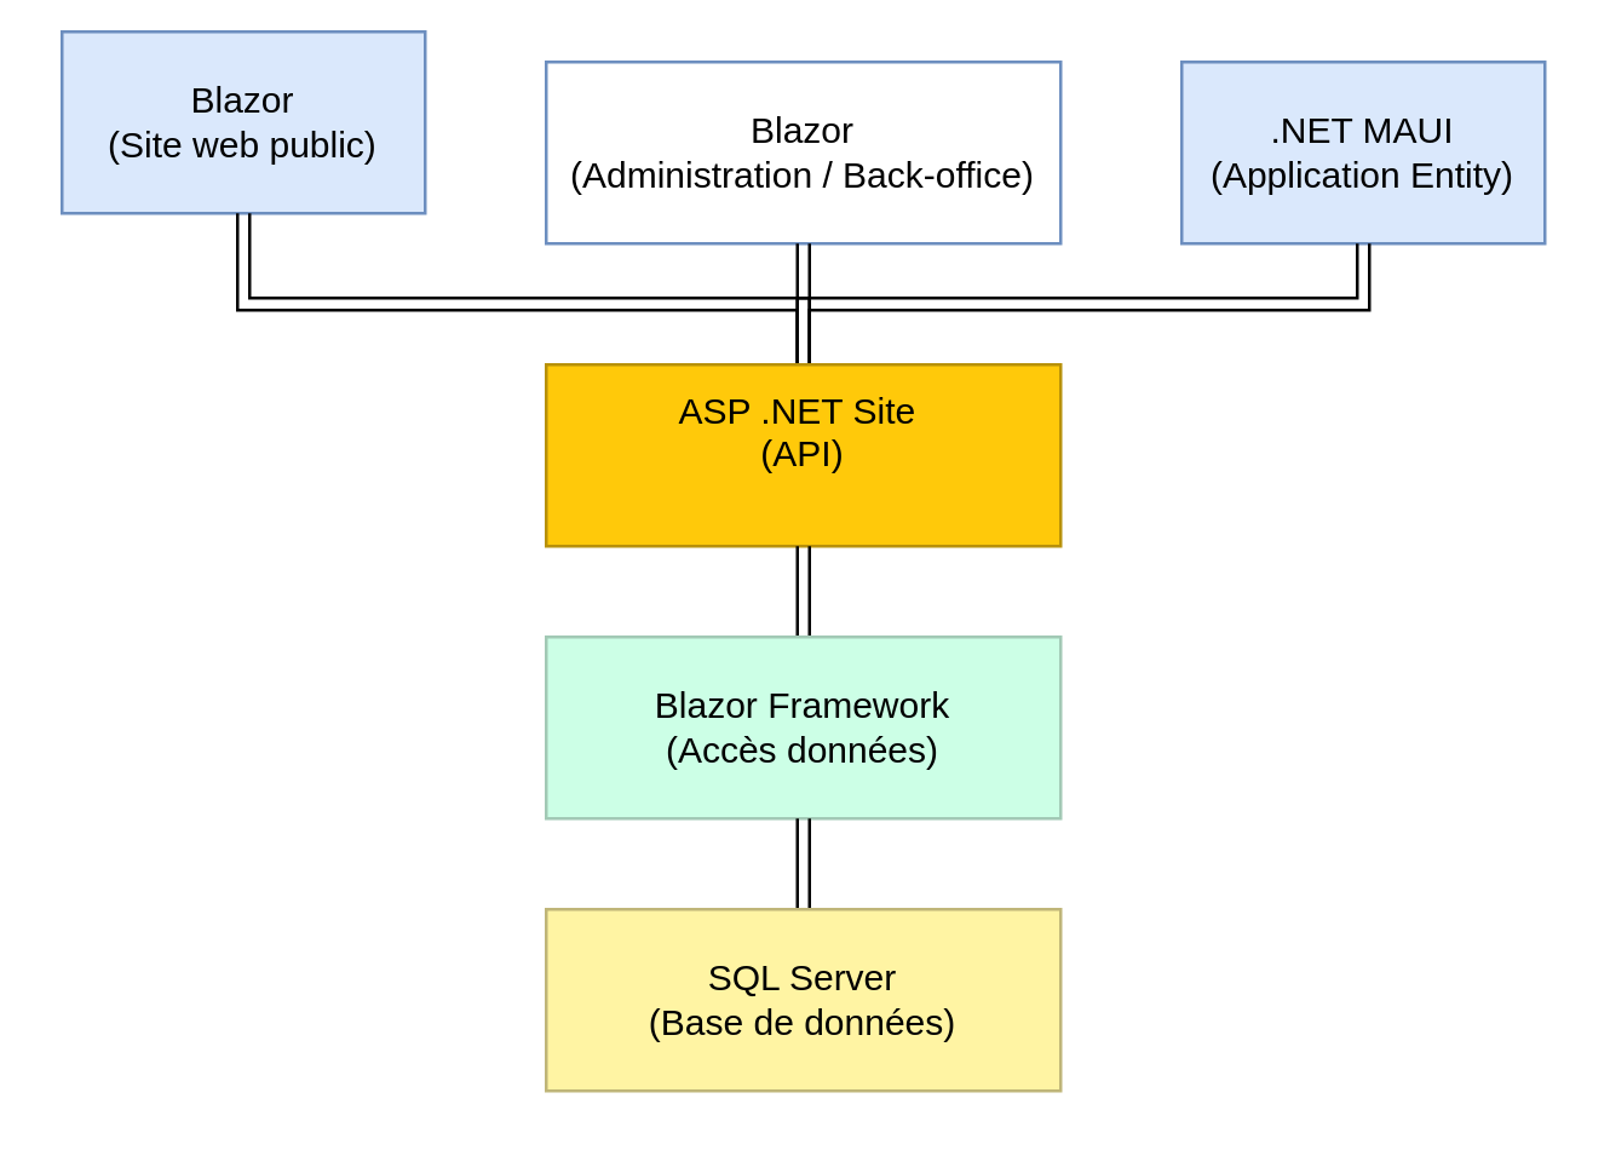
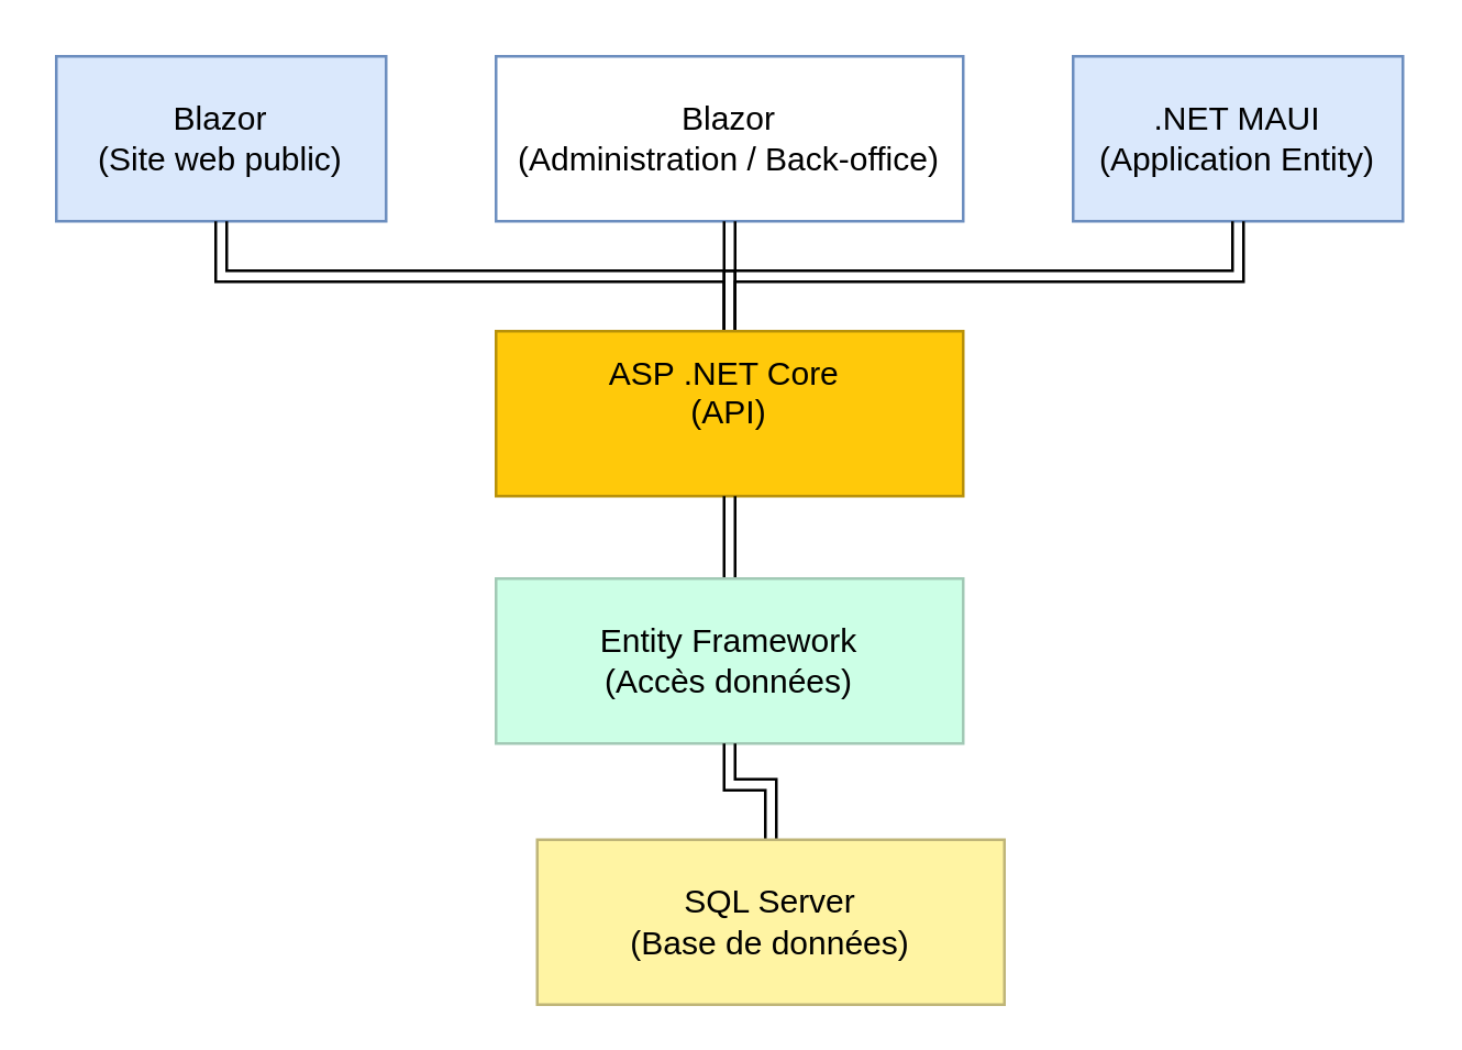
- <mxCell id="2" value="&lt;div&gt;Blazor&lt;/div&gt;&lt;div&gt;(Site web public)&lt;/div&gt;" style="rounded=0;whiteSpace=wrap;html=1;fillColor=#dae8fc;strokeColor=#6c8ebf;" vertex="1" parent="1"><mxGeometry x="20" y="10" width="120" height="60" as="geometry" /></mxCell>
+ <mxCell id="2" value="&lt;div&gt;Blazor&lt;/div&gt;&lt;div&gt;(Site web public)&lt;/div&gt;" style="rounded=0;whiteSpace=wrap;html=1;fillColor=#dae8fc;strokeColor=#6c8ebf;" vertex="1" parent="1"><mxGeometry x="20" y="20" width="120" height="60" as="geometry" /></mxCell>
- <mxCell id="8" value="&lt;div&gt;ASP .NET Site&amp;nbsp;&lt;/div&gt;&lt;div&gt;(API)&lt;/div&gt;&lt;div&gt;&lt;br&gt;&lt;/div&gt;" style="rounded=0;whiteSpace=wrap;html=1;fillColor=#FFC90A;strokeColor=#B89109;" vertex="1" parent="1"><mxGeometry x="180" y="120" width="170" height="60" as="geometry" /></mxCell>
+ <mxCell id="8" value="&lt;div&gt;ASP .NET Core&amp;nbsp;&lt;/div&gt;&lt;div&gt;(API)&lt;/div&gt;&lt;div&gt;&lt;br&gt;&lt;/div&gt;" style="rounded=0;whiteSpace=wrap;html=1;fillColor=#FFC90A;strokeColor=#B89109;" vertex="1" parent="1"><mxGeometry x="180" y="120" width="170" height="60" as="geometry" /></mxCell>
- <mxCell id="10" value="&lt;div&gt;Blazor Framework&lt;/div&gt;&lt;div&gt;(Accès données)&lt;/div&gt;" style="rounded=0;whiteSpace=wrap;html=1;fillColor=#CCFFE6;strokeColor=#A2C9B5;" vertex="1" parent="1"><mxGeometry x="180" y="210" width="170" height="60" as="geometry" /></mxCell>
+ <mxCell id="10" value="&lt;div&gt;Entity Framework&lt;/div&gt;&lt;div&gt;(Accès données)&lt;/div&gt;" style="rounded=0;whiteSpace=wrap;html=1;fillColor=#CCFFE6;strokeColor=#A2C9B5;" vertex="1" parent="1"><mxGeometry x="180" y="210" width="170" height="60" as="geometry" /></mxCell>
- <mxCell id="12" value="&lt;div&gt;SQL Server&lt;/div&gt;&lt;div&gt;(Base de données)&lt;/div&gt;" style="rounded=0;whiteSpace=wrap;html=1;fillColor=#FFF4A3;strokeColor=#BFB578;" vertex="1" parent="1"><mxGeometry x="180" y="300" width="170" height="60" as="geometry" /></mxCell>
+ <mxCell id="12" value="&lt;div&gt;SQL Server&lt;/div&gt;&lt;div&gt;(Base de données)&lt;/div&gt;" style="rounded=0;whiteSpace=wrap;html=1;fillColor=#FFF4A3;strokeColor=#BFB578;" vertex="1" parent="1"><mxGeometry x="195" y="305" width="170" height="60" as="geometry" /></mxCell>
